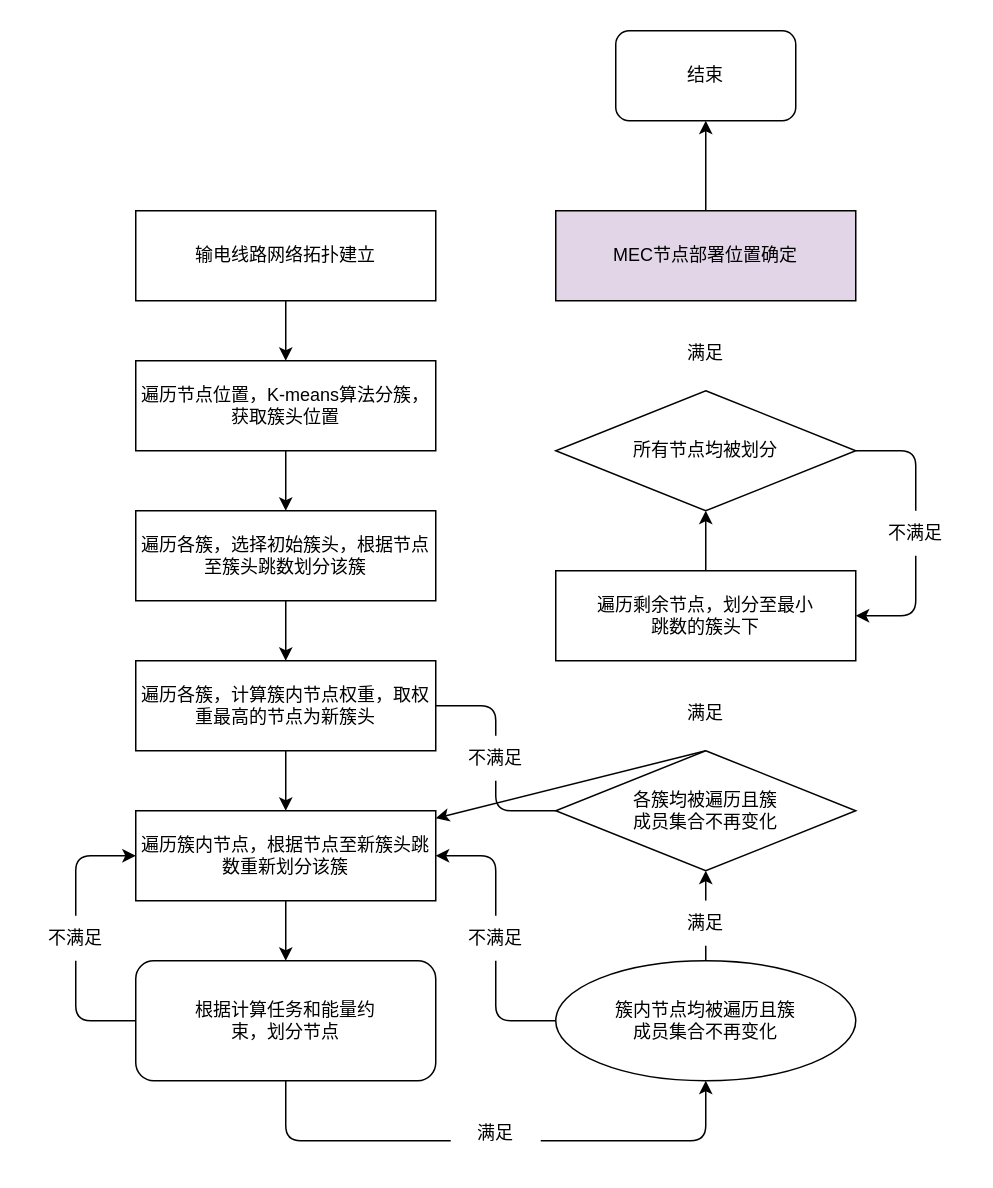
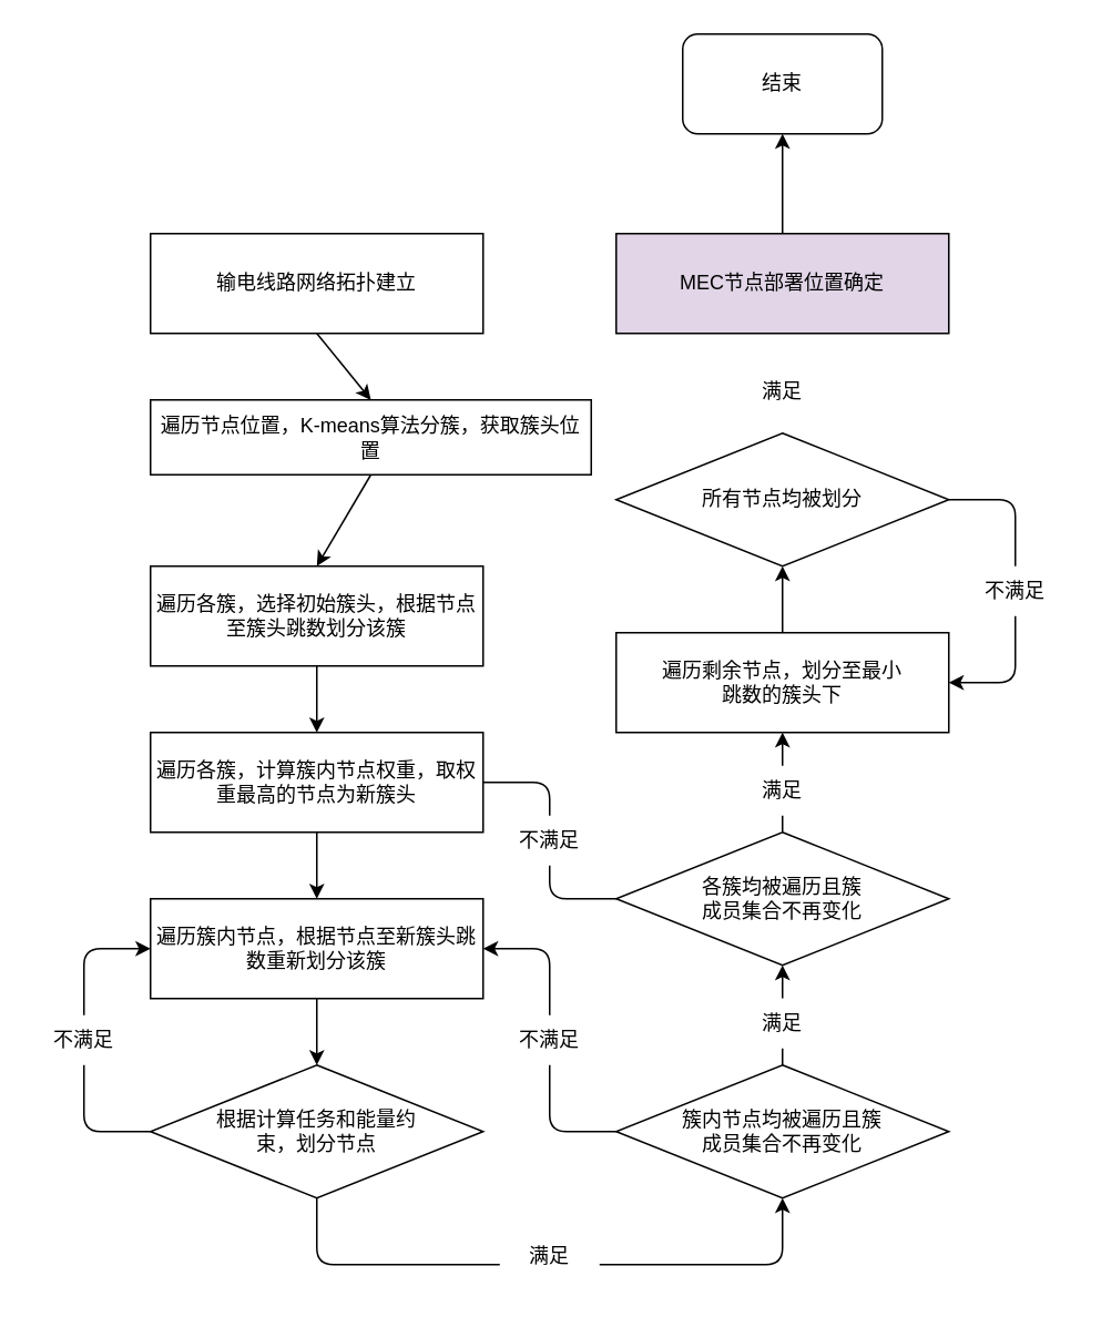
- <mxCell id="5" value="遍历节点位置，K-means算法分簇，获取簇头位置" style="rounded=0;whiteSpace=wrap;html=1;strokeColor=#000000;fontColor=#000000;fillColor=#FFFFFF;" vertex="1" parent="1"><mxGeometry x="90" y="240" width="200" height="60" as="geometry" /></mxCell>
+ <mxCell id="5" value="遍历节点位置，K-means算法分簇，获取簇头位置" style="rounded=0;whiteSpace=wrap;html=1;strokeColor=#000000;fontColor=#000000;fillColor=#FFFFFF;" vertex="1" parent="1"><mxGeometry x="90" y="240" width="265" height="45" as="geometry" /></mxCell>
- <mxCell id="19" style="edgeStyle=none;html=1;exitX=0.5;exitY=0;exitDx=0;exitDy=0;fontColor=#000000;strokeColor=#000000;" edge="1" parent="1" source="20" target="11"><mxGeometry relative="1" as="geometry" /></mxCell>
+ <mxCell id="19" style="edgeStyle=none;html=1;exitX=0.5;exitY=0;exitDx=0;exitDy=0;entryX=0.5;entryY=1;entryDx=0;entryDy=0;fontColor=#000000;strokeColor=#000000;" edge="1" parent="1" source="20" target="28"><mxGeometry relative="1" as="geometry" /></mxCell>
- <mxCell id="14" value="&lt;span&gt;根据计算任务和能量约&lt;br&gt;束，划分节点&lt;/span&gt;" style="whiteSpace=wrap;html=1;strokeColor=#000000;fontColor=#000000;fillColor=#FFFFFF;rounded=1;" vertex="1" parent="1"><mxGeometry x="90" y="640" width="200" height="80" as="geometry" /></mxCell>
+ <mxCell id="14" value="&lt;span&gt;根据计算任务和能量约&lt;br&gt;束，划分节点&lt;/span&gt;" style="rhombus;whiteSpace=wrap;html=1;strokeColor=#000000;fontColor=#000000;fillColor=#FFFFFF;" vertex="1" parent="1"><mxGeometry x="90" y="640" width="200" height="80" as="geometry" /></mxCell>
- <mxCell id="17" value="簇内节点均被遍历且簇&lt;br&gt;成员集合不再变化" style="ellipse;whiteSpace=wrap;html=1;strokeColor=#000000;fontColor=#000000;fillColor=#FFFFFF;" vertex="1" parent="1"><mxGeometry x="370" y="640" width="200" height="80" as="geometry" /></mxCell>
+ <mxCell id="17" value="簇内节点均被遍历且簇&lt;br&gt;成员集合不再变化" style="rhombus;whiteSpace=wrap;html=1;strokeColor=#000000;fontColor=#000000;fillColor=#FFFFFF;" vertex="1" parent="1"><mxGeometry x="370" y="640" width="200" height="80" as="geometry" /></mxCell>
